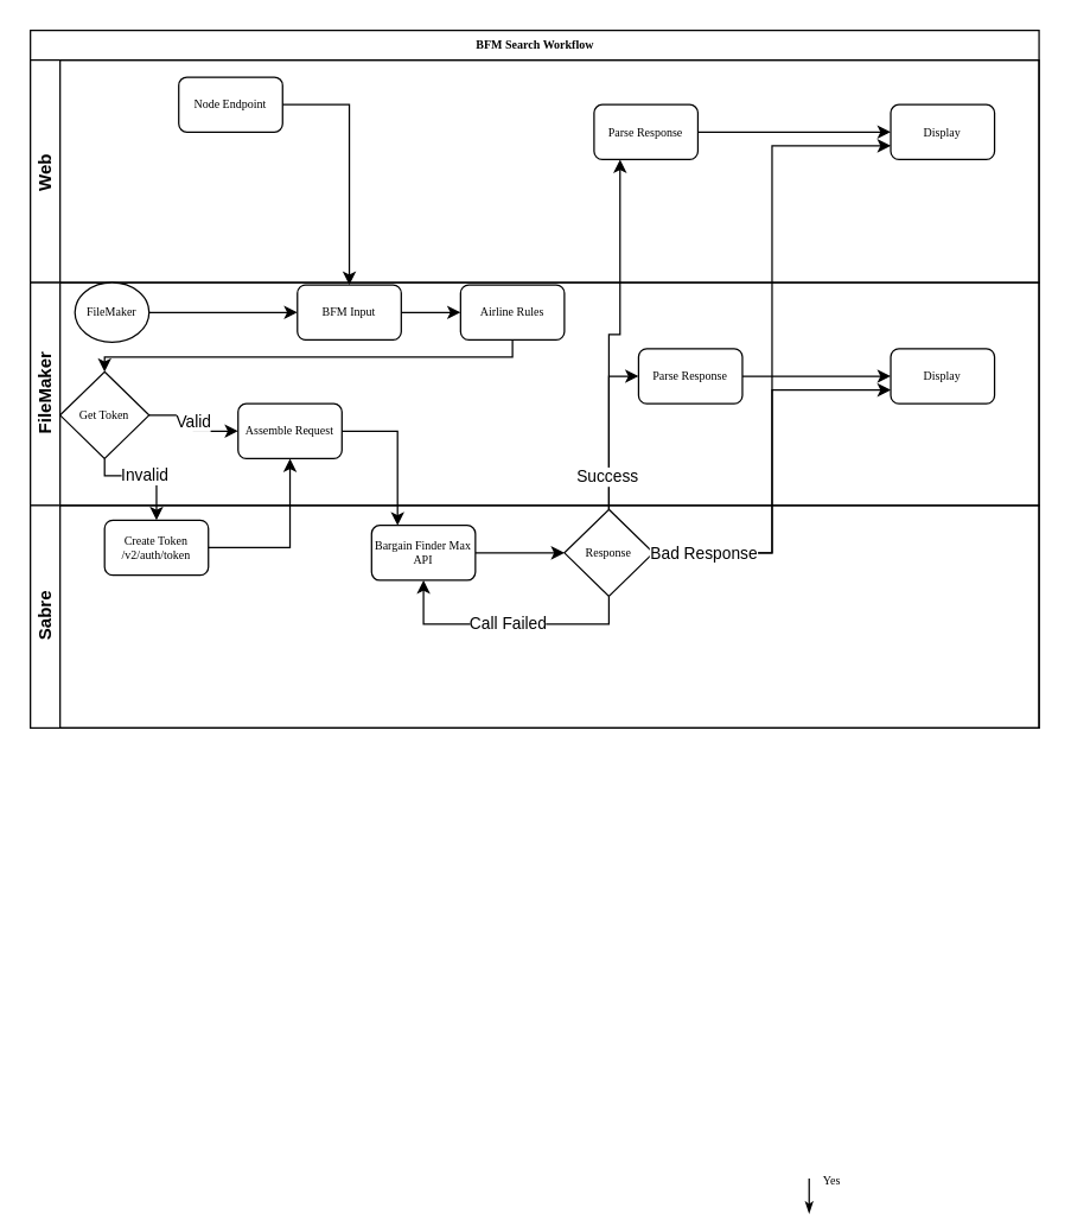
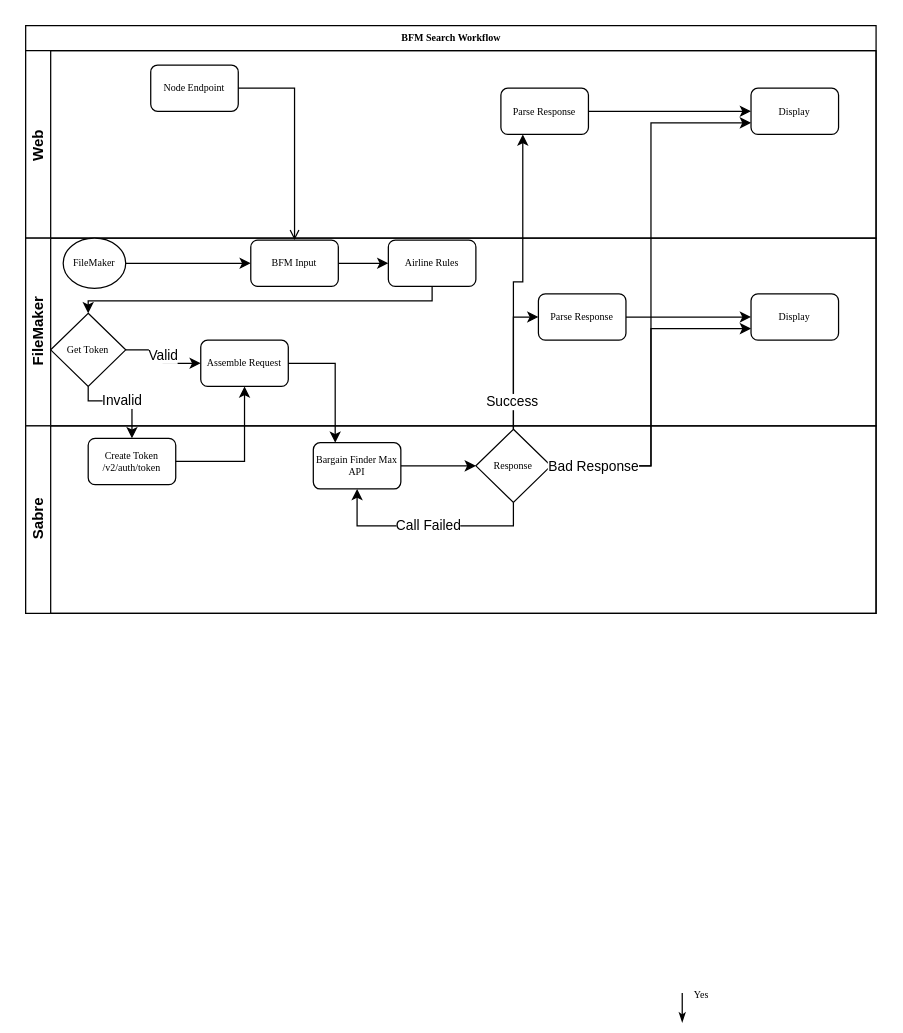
- <mxCell id="28" style="edgeStyle=orthogonalEdgeStyle;rounded=0;orthogonalLoop=1;jettySize=auto;html=1;entryX=0.5;entryY=0;entryDx=0;entryDy=0;" edge="1" parent="2" source="4" target="14"><mxGeometry relative="1" as="geometry" /></mxCell>
+ <mxCell id="28" style="edgeStyle=orthogonalEdgeStyle;rounded=0;orthogonalLoop=1;jettySize=auto;html=1;entryX=0.5;entryY=0;entryDx=0;entryDy=0;endArrow=open;" edge="1" parent="2" source="4" target="14"><mxGeometry relative="1" as="geometry" /></mxCell>
